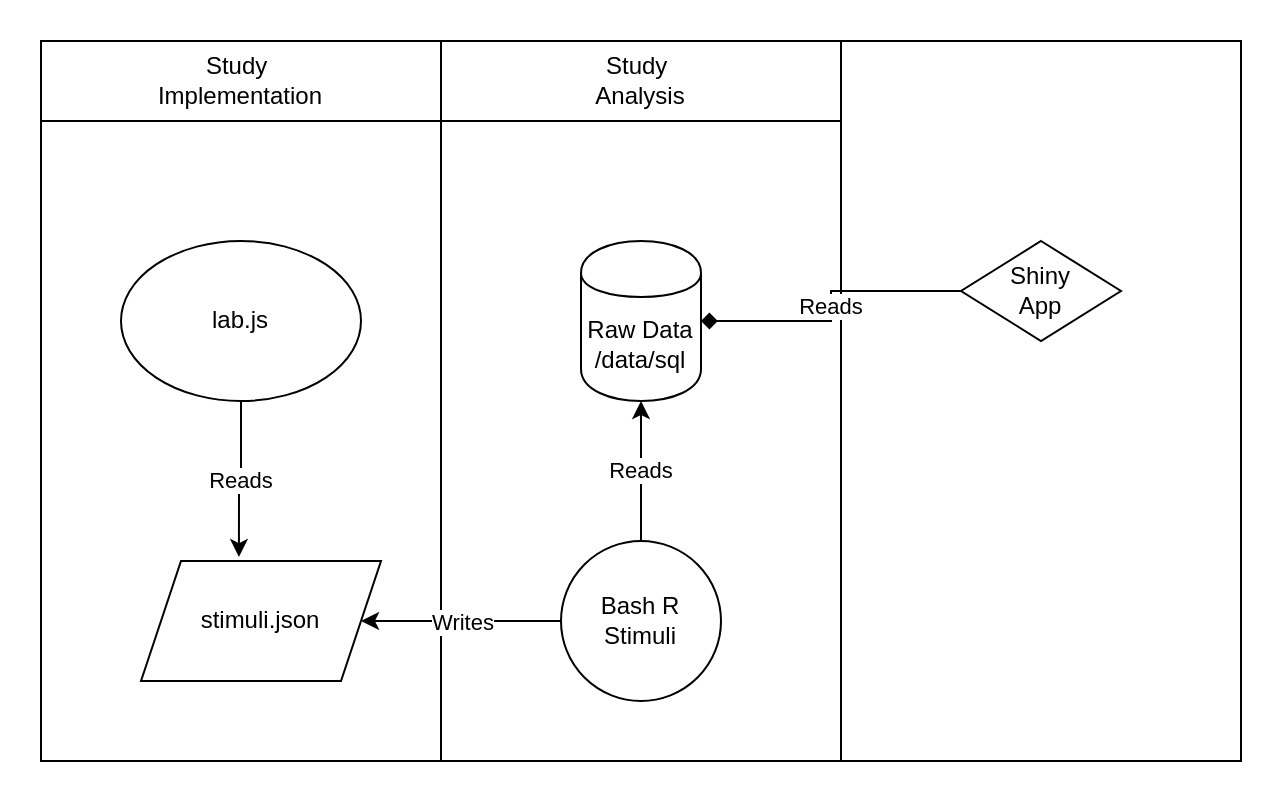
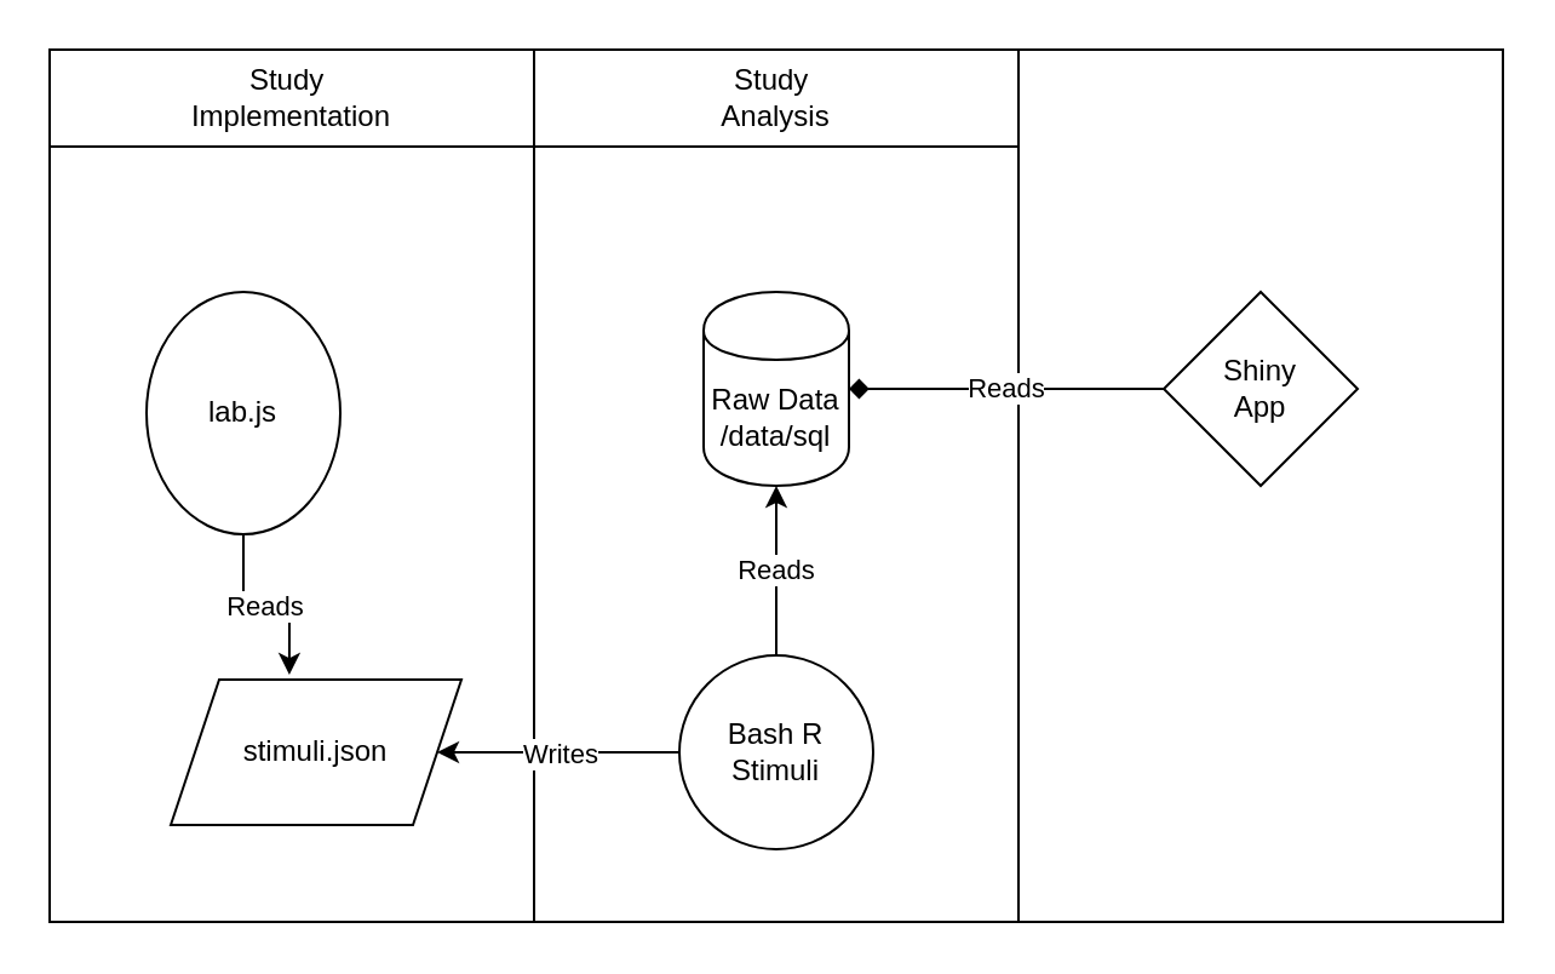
- <mxCell id="11" value="Shiny&lt;br&gt;App" style="rhombus;whiteSpace=wrap;html=1;" vertex="1" parent="1"><mxGeometry x="480" y="120" width="80" height="50" as="geometry" /></mxCell>
+ <mxCell id="11" value="Shiny&lt;br&gt;App" style="rhombus;whiteSpace=wrap;html=1;" vertex="1" parent="1"><mxGeometry x="480" y="120" width="80" height="80" as="geometry" /></mxCell>
- <mxCell id="8" value="lab.js" style="ellipse;whiteSpace=wrap;html=1;" vertex="1" parent="1"><mxGeometry x="60" y="120" width="120" height="80" as="geometry" /></mxCell>
+ <mxCell id="8" value="lab.js" style="ellipse;whiteSpace=wrap;html=1;" vertex="1" parent="1"><mxGeometry x="60" y="120" width="80" height="100" as="geometry" /></mxCell>
